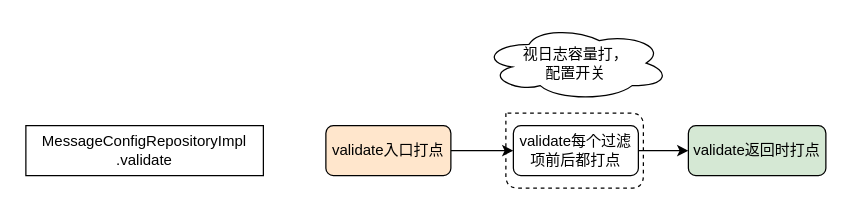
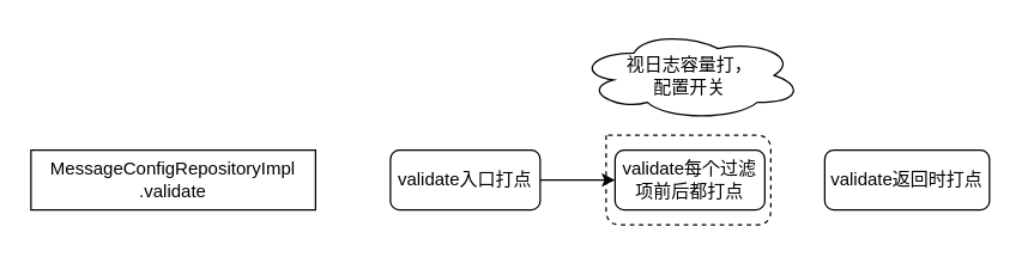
- <mxCell id="4" value="validate入口打点" style="rounded=1;whiteSpace=wrap;html=1;fillColor=#ffe6cc;" vertex="1" parent="1"><mxGeometry x="260" y="100" width="100" height="40" as="geometry" /></mxCell>
+ <mxCell id="4" value="validate入口打点" style="rounded=1;whiteSpace=wrap;html=1;" vertex="1" parent="1"><mxGeometry x="260" y="100" width="100" height="40" as="geometry" /></mxCell>
- <mxCell id="5" style="edgeStyle=orthogonalEdgeStyle;rounded=0;orthogonalLoop=1;jettySize=auto;html=1;exitX=1;exitY=0.5;exitDx=0;exitDy=0;entryX=0;entryY=0.5;entryDx=0;entryDy=0;" edge="1" parent="1" source="6" target="7"><mxGeometry relative="1" as="geometry" /></mxCell>
- <mxCell id="7" value="validate返回时打点" style="rounded=1;whiteSpace=wrap;html=1;fillColor=#d5e8d4;" vertex="1" parent="1"><mxGeometry x="550" y="100" width="110" height="40" as="geometry" /></mxCell>
+ <mxCell id="7" value="validate返回时打点" style="rounded=1;whiteSpace=wrap;html=1;" vertex="1" parent="1"><mxGeometry x="550" y="100" width="110" height="40" as="geometry" /></mxCell>
